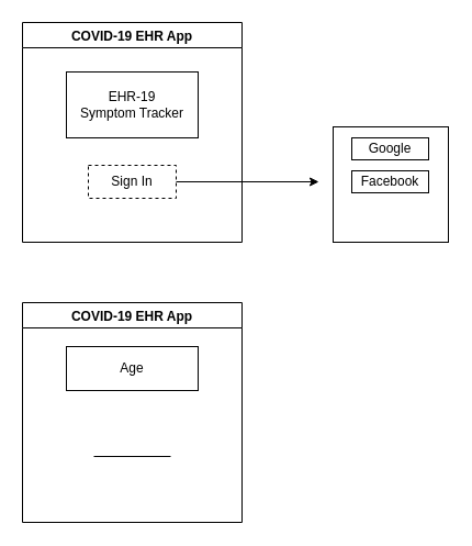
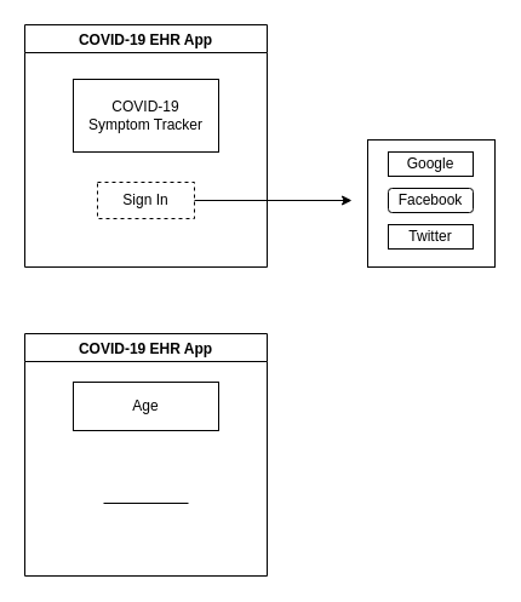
- <mxCell id="5" value="EHR-19 &lt;br&gt;Symptom Tracker" style="rounded=0;whiteSpace=wrap;html=1;" vertex="1" parent="3"><mxGeometry x="40" y="45" width="120" height="60" as="geometry" /></mxCell>
+ <mxCell id="5" value="COVID-19 &lt;br&gt;Symptom Tracker" style="rounded=0;whiteSpace=wrap;html=1;" vertex="1" parent="3"><mxGeometry x="40" y="45" width="120" height="60" as="geometry" /></mxCell>
- <mxCell id="8" value="Facebook" style="rounded=0;whiteSpace=wrap;html=1;" vertex="1" parent="1"><mxGeometry x="320" y="155" width="70" height="20" as="geometry" /></mxCell>
+ <mxCell id="8" value="Facebook" style="whiteSpace=wrap;html=1;rounded=1;" vertex="1" parent="1"><mxGeometry x="320" y="155" width="70" height="20" as="geometry" /></mxCell>
+ <mxCell id="9" value="Twitter" style="rounded=0;whiteSpace=wrap;html=1;" vertex="1" parent="1"><mxGeometry x="320" y="185" width="70" height="20" as="geometry" /></mxCell>
